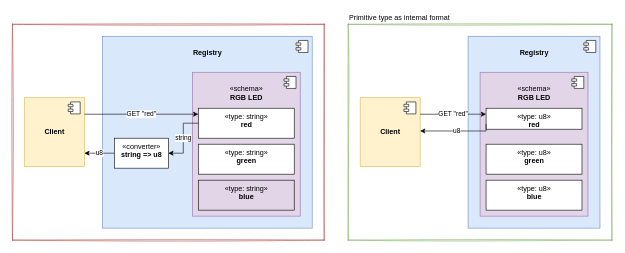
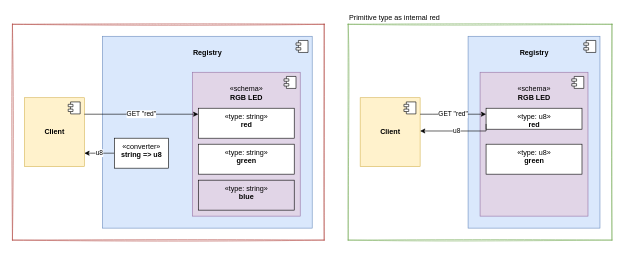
- <mxCell id="14" value="Primitive type as internal format" style="text;html=1;align=left;verticalAlign=middle;resizable=0;points=[];autosize=1;strokeColor=none;fillColor=none;sketch=0;" parent="1" vertex="1"><mxGeometry x="580" y="20" width="180" height="20" as="geometry" /></mxCell>
+ <mxCell id="14" value="Primitive type as internal red" style="text;html=1;align=left;verticalAlign=middle;resizable=0;points=[];autosize=1;strokeColor=none;fillColor=none;sketch=0;" parent="1" vertex="1"><mxGeometry x="580" y="20" width="180" height="20" as="geometry" /></mxCell>
- <mxCell id="27" value="string" style="edgeStyle=orthogonalEdgeStyle;html=1;elbow=vertical;rounded=0;entryX=1;entryY=0.5;entryDx=0;entryDy=0;" parent="15" source="20" target="28" edge="1"><mxGeometry relative="1" as="geometry"><mxPoint x="140" y="165" as="sourcePoint" /><mxPoint x="240" y="225" as="targetPoint" /></mxGeometry></mxCell>
- <mxCell id="9" value="«type: u8»&lt;br&gt;&lt;b&gt;blue&lt;/b&gt;" style="html=1;dropTarget=0;verticalAlign=top;sketch=0;" parent="2" vertex="1"><mxGeometry x="230" y="260" width="160" height="50" as="geometry" /></mxCell>
